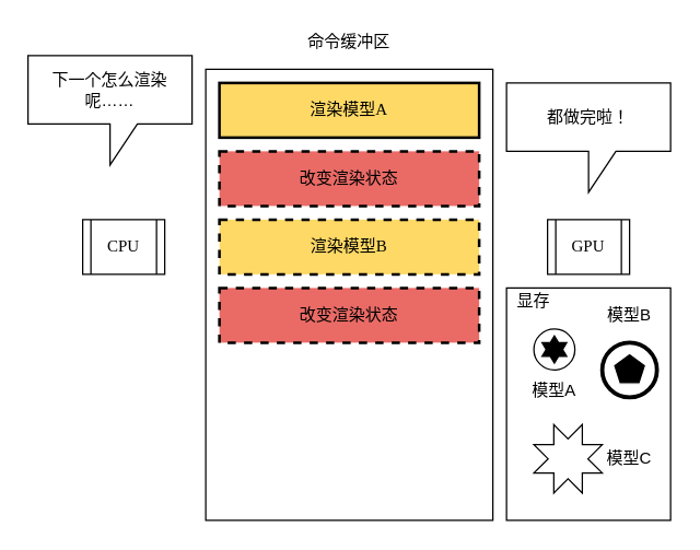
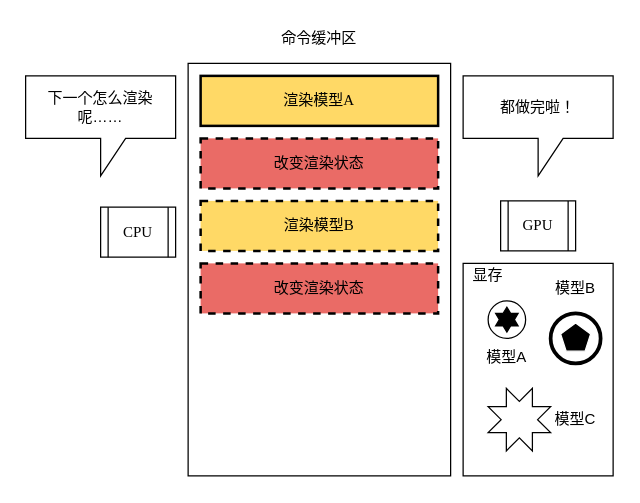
- <mxCell id="10" value="下一个怎么渲染呢……" style="shape=callout;whiteSpace=wrap;html=1;perimeter=calloutPerimeter;strokeWidth=1;" vertex="1" parent="1"><mxGeometry x="20" y="40" width="120" height="80" as="geometry" /></mxCell>
+ <mxCell id="10" value="下一个怎么渲染呢……" style="shape=callout;whiteSpace=wrap;html=1;perimeter=calloutPerimeter;strokeWidth=1;" vertex="1" parent="1"><mxGeometry x="20" y="60" width="120" height="80" as="geometry" /></mxCell>
- <mxCell id="8" value="CPU" style="shape=process;whiteSpace=wrap;html=1;backgroundOutline=1;rounded=0;fillColor=none;gradientColor=none;fontFamily=Verdana;" vertex="1" parent="1"><mxGeometry x="60" y="160" width="60" height="40" as="geometry" /></mxCell>
+ <mxCell id="8" value="CPU" style="shape=process;whiteSpace=wrap;html=1;backgroundOutline=1;rounded=0;fillColor=none;gradientColor=none;fontFamily=Verdana;" vertex="1" parent="1"><mxGeometry x="80" y="165" width="60" height="40" as="geometry" /></mxCell>
